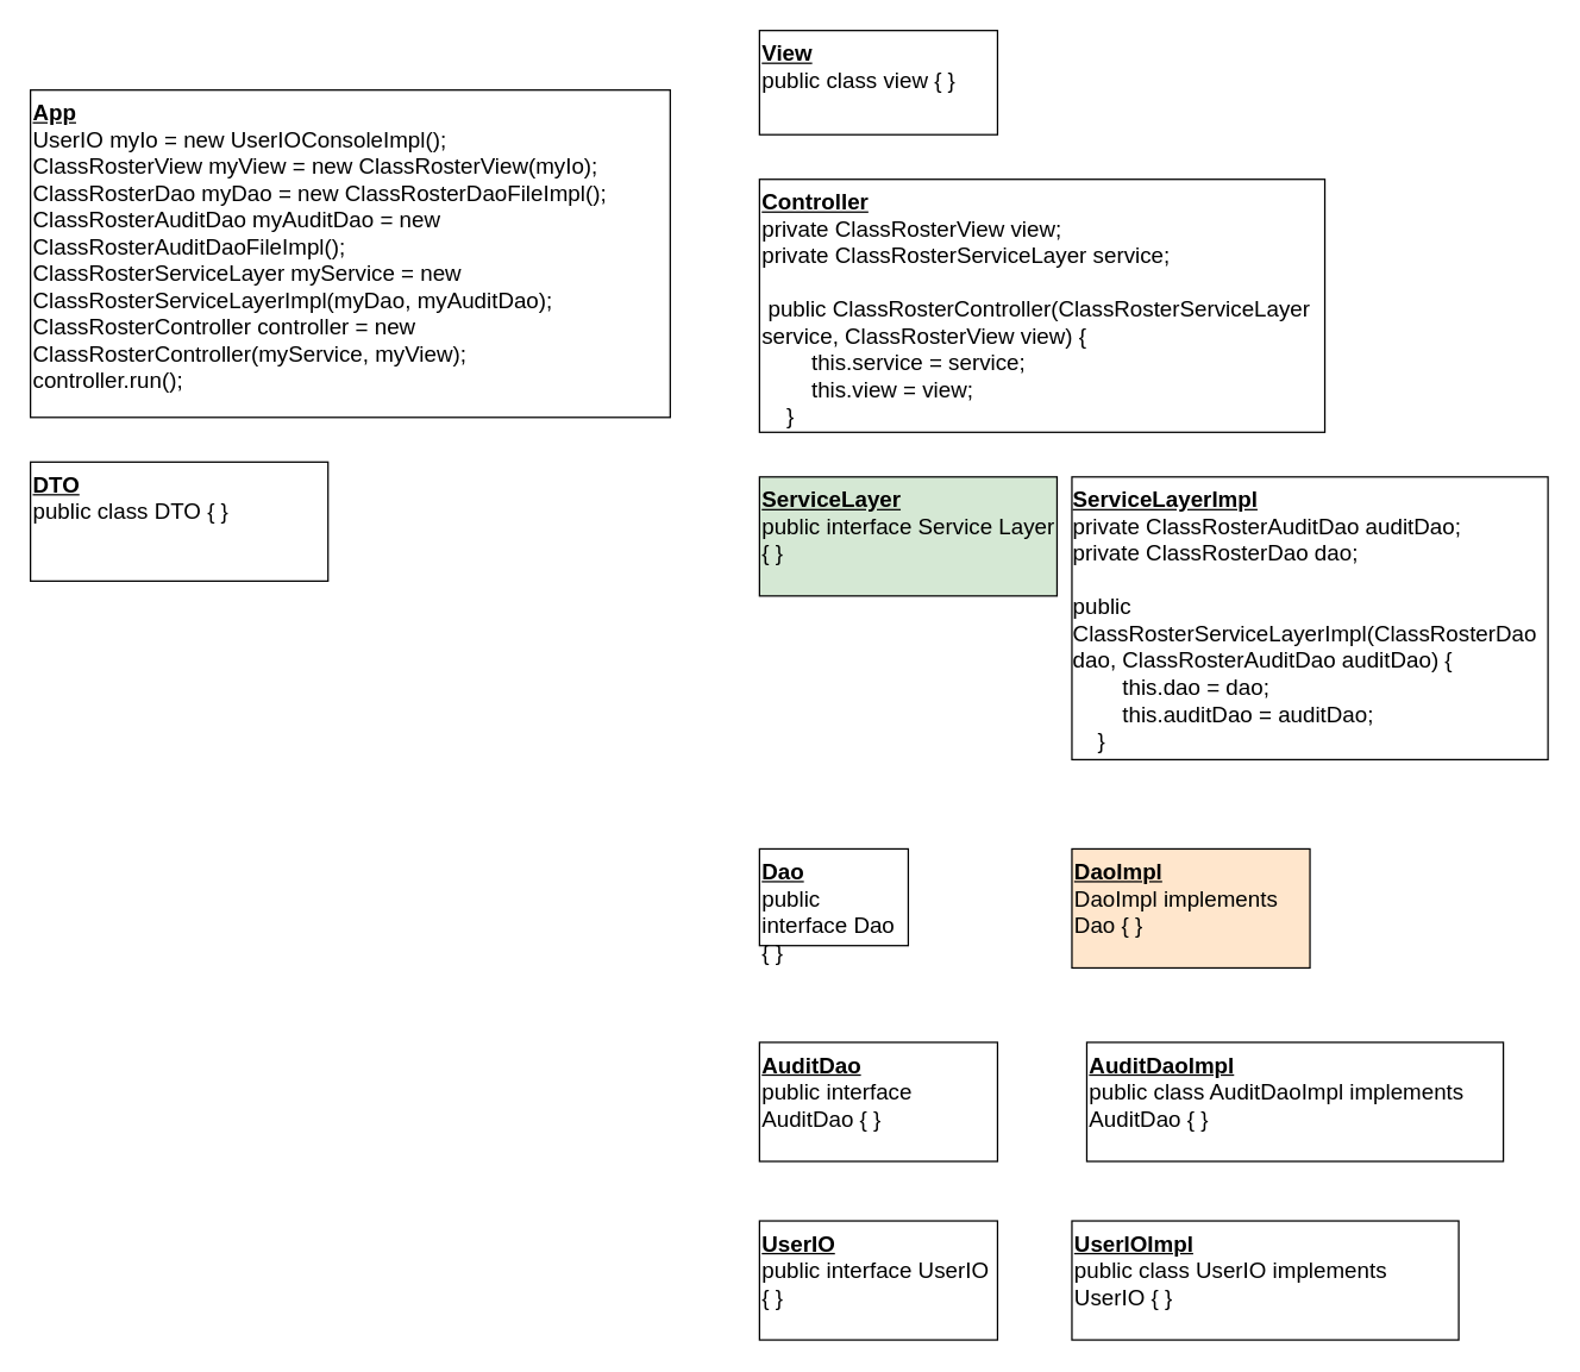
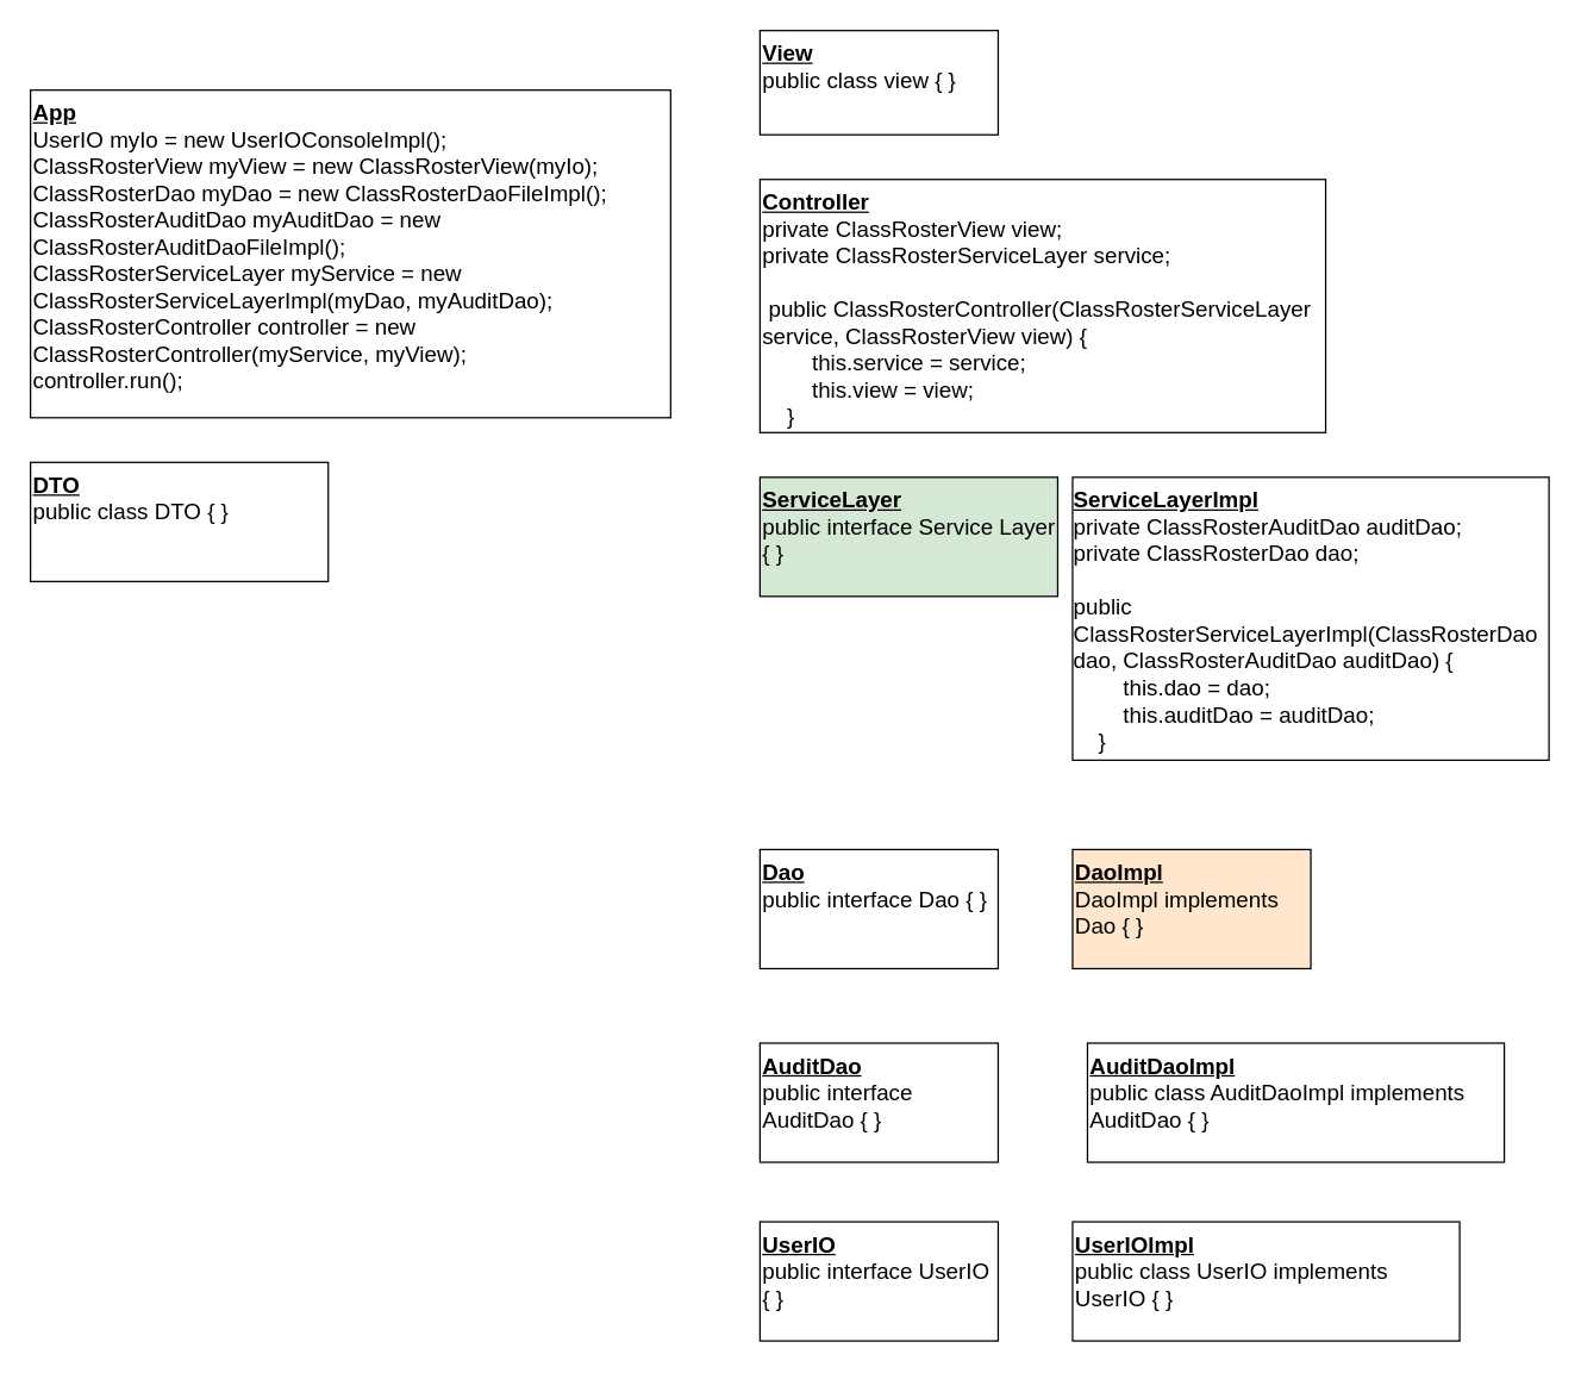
- <mxCell id="4" value="&lt;div style=&quot;font-size: 15px;&quot;&gt;&lt;u style=&quot;background-color: initial; font-size: 15px;&quot;&gt;&lt;b style=&quot;font-size: 15px;&quot;&gt;Dao&lt;/b&gt;&lt;/u&gt;&lt;/div&gt;public interface Dao { }" style="rounded=0;whiteSpace=wrap;html=1;hachureGap=4;fontSize=15;align=left;verticalAlign=top;" vertex="1" parent="1"><mxGeometry x="510" y="570" width="100" height="65" as="geometry" /></mxCell>
+ <mxCell id="4" value="&lt;div style=&quot;font-size: 15px;&quot;&gt;&lt;u style=&quot;background-color: initial; font-size: 15px;&quot;&gt;&lt;b style=&quot;font-size: 15px;&quot;&gt;Dao&lt;/b&gt;&lt;/u&gt;&lt;/div&gt;public interface Dao { }" style="rounded=0;whiteSpace=wrap;html=1;hachureGap=4;fontSize=15;align=left;verticalAlign=top;" vertex="1" parent="1"><mxGeometry x="510" y="570" width="160" height="80" as="geometry" /></mxCell>
